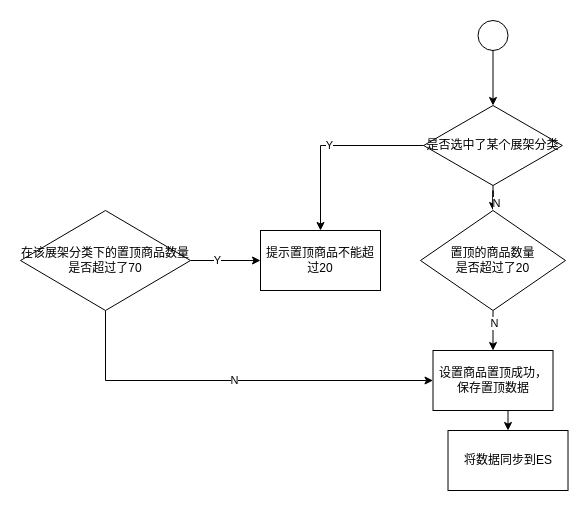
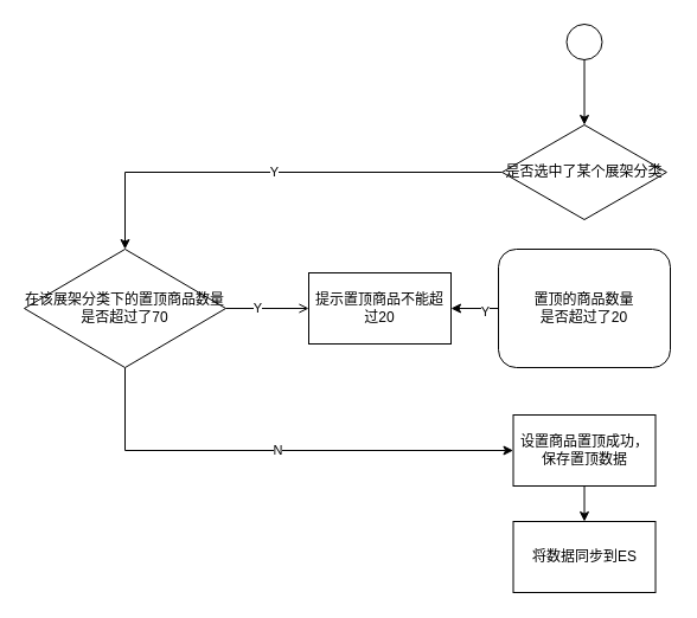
- <mxCell id="6" value="Y" style="edgeStyle=orthogonalEdgeStyle;rounded=0;orthogonalLoop=1;jettySize=auto;html=1;" parent="1" source="7" target="19" edge="1"><mxGeometry relative="1" as="geometry" /></mxCell>
+ <mxCell id="6" value="Y" style="edgeStyle=orthogonalEdgeStyle;rounded=0;orthogonalLoop=1;jettySize=auto;html=1;" parent="1" source="7" target="16" edge="1"><mxGeometry relative="1" as="geometry" /></mxCell>
- <mxCell id="4" value="" style="edgeStyle=orthogonalEdgeStyle;rounded=0;orthogonalLoop=1;jettySize=auto;html=1;" parent="1" source="7" target="12" edge="1"><mxGeometry relative="1" as="geometry" /></mxCell>
- <mxCell id="5" value="N" style="edgeLabel;html=1;align=center;verticalAlign=middle;resizable=0;points=[];" parent="4" vertex="1" connectable="0"><mxGeometry x="-0.36" y="3" relative="1" as="geometry"><mxPoint as="offset" /></mxGeometry></mxCell>
- <mxCell id="13" value="" style="edgeStyle=orthogonalEdgeStyle;rounded=0;orthogonalLoop=1;jettySize=auto;html=1;" parent="1" source="16" target="19" edge="1"><mxGeometry relative="1" as="geometry"><mxPoint x="255" y="260" as="targetPoint" /></mxGeometry></mxCell>
+ <mxCell id="13" value="" style="edgeStyle=orthogonalEdgeStyle;rounded=0;orthogonalLoop=1;jettySize=auto;html=1;endArrow=open;" parent="1" source="16" target="19" edge="1"><mxGeometry relative="1" as="geometry"><mxPoint x="255" y="260" as="targetPoint" /></mxGeometry></mxCell>
+ <mxCell id="10" value="" style="edgeStyle=orthogonalEdgeStyle;rounded=0;orthogonalLoop=1;jettySize=auto;html=1;" parent="1" source="12" target="19" edge="1"><mxGeometry relative="1" as="geometry" /></mxCell>
+ <mxCell id="11" value="Y" style="edgeLabel;html=1;align=center;verticalAlign=middle;resizable=0;points=[];" parent="10" vertex="1" connectable="0"><mxGeometry x="-0.417" y="2" relative="1" as="geometry"><mxPoint as="offset" /></mxGeometry></mxCell>
- <mxCell id="12" value="置顶的商品数量&lt;br&gt;是否超过了20" style="rhombus;whiteSpace=wrap;html=1;" parent="1" vertex="1"><mxGeometry x="420" y="210" width="145.01" height="100" as="geometry" /></mxCell>
+ <mxCell id="12" value="置顶的商品数量&lt;br&gt;是否超过了20" style="whiteSpace=wrap;html=1;rounded=1;" parent="1" vertex="1"><mxGeometry x="420" y="210" width="145.01" height="100" as="geometry" /></mxCell>
- <mxCell id="8" value="" style="edgeStyle=orthogonalEdgeStyle;rounded=0;orthogonalLoop=1;jettySize=auto;html=1;" parent="1" source="12" target="18" edge="1"><mxGeometry relative="1" as="geometry" /></mxCell>
- <mxCell id="9" value="N" style="edgeLabel;html=1;align=center;verticalAlign=middle;resizable=0;points=[];" parent="8" vertex="1" connectable="0"><mxGeometry x="-0.4" y="1" relative="1" as="geometry"><mxPoint as="offset" /></mxGeometry></mxCell>
- <mxCell id="20" value="将数据同步到ES" style="rounded=0;whiteSpace=wrap;html=1;" parent="1" vertex="1"><mxGeometry x="447.51" y="430" width="120" height="60" as="geometry" /></mxCell>
+ <mxCell id="20" value="将数据同步到ES" style="rounded=0;whiteSpace=wrap;html=1;" parent="1" vertex="1"><mxGeometry x="432.51" y="440" width="120" height="60" as="geometry" /></mxCell>
